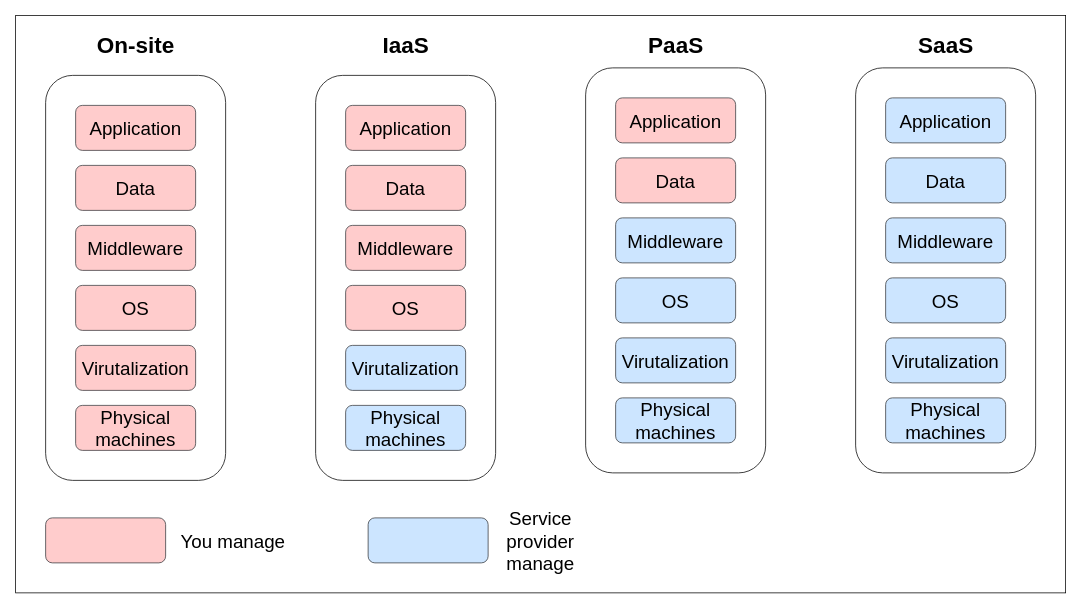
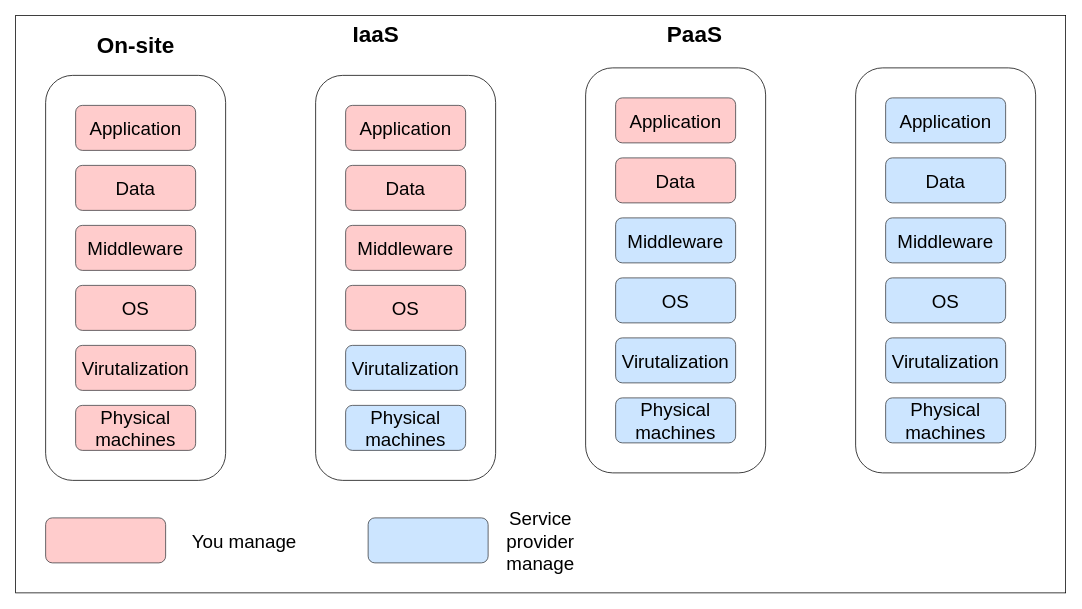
- <mxCell id="36" value="&lt;font style=&quot;font-size: 30px&quot;&gt;IaaS&lt;/font&gt;" style="text;strokeColor=none;fillColor=none;html=1;fontSize=24;fontStyle=1;verticalAlign=middle;align=center;" vertex="1" parent="1"><mxGeometry x="490" y="40" width="100" height="40" as="geometry" /></mxCell>
+ <mxCell id="36" value="&lt;font style=&quot;font-size: 30px&quot;&gt;IaaS&lt;/font&gt;" style="text;strokeColor=none;fillColor=none;html=1;fontSize=24;fontStyle=1;verticalAlign=middle;align=center;" vertex="1" parent="1"><mxGeometry x="450" y="25" width="100" height="40" as="geometry" /></mxCell>
- <mxCell id="37" value="&lt;font style=&quot;font-size: 30px&quot;&gt;PaaS&lt;/font&gt;" style="text;strokeColor=none;fillColor=none;html=1;fontSize=24;fontStyle=1;verticalAlign=middle;align=center;" vertex="1" parent="1"><mxGeometry x="850" y="40" width="100" height="40" as="geometry" /></mxCell>
+ <mxCell id="37" value="&lt;font style=&quot;font-size: 30px&quot;&gt;PaaS&lt;/font&gt;" style="text;strokeColor=none;fillColor=none;html=1;fontSize=24;fontStyle=1;verticalAlign=middle;align=center;" vertex="1" parent="1"><mxGeometry x="875" y="25" width="100" height="40" as="geometry" /></mxCell>
- <mxCell id="38" value="&lt;font style=&quot;font-size: 30px&quot;&gt;SaaS&lt;/font&gt;" style="text;strokeColor=none;fillColor=none;html=1;fontSize=24;fontStyle=1;verticalAlign=middle;align=center;" vertex="1" parent="1"><mxGeometry x="1210" y="40" width="100" height="40" as="geometry" /></mxCell>
- <mxCell id="32" value="&lt;font style=&quot;font-size: 25px&quot;&gt;You manage&lt;/font&gt;" style="text;html=1;strokeColor=none;fillColor=none;align=center;verticalAlign=middle;whiteSpace=wrap;rounded=0;" vertex="1" parent="1"><mxGeometry x="220" y="700" width="180" height="40" as="geometry" /></mxCell>
+ <mxCell id="32" value="&lt;font style=&quot;font-size: 25px&quot;&gt;You manage&lt;/font&gt;" style="text;html=1;strokeColor=none;fillColor=none;align=center;verticalAlign=middle;whiteSpace=wrap;rounded=0;" vertex="1" parent="1"><mxGeometry x="235" y="700" width="180" height="40" as="geometry" /></mxCell>
